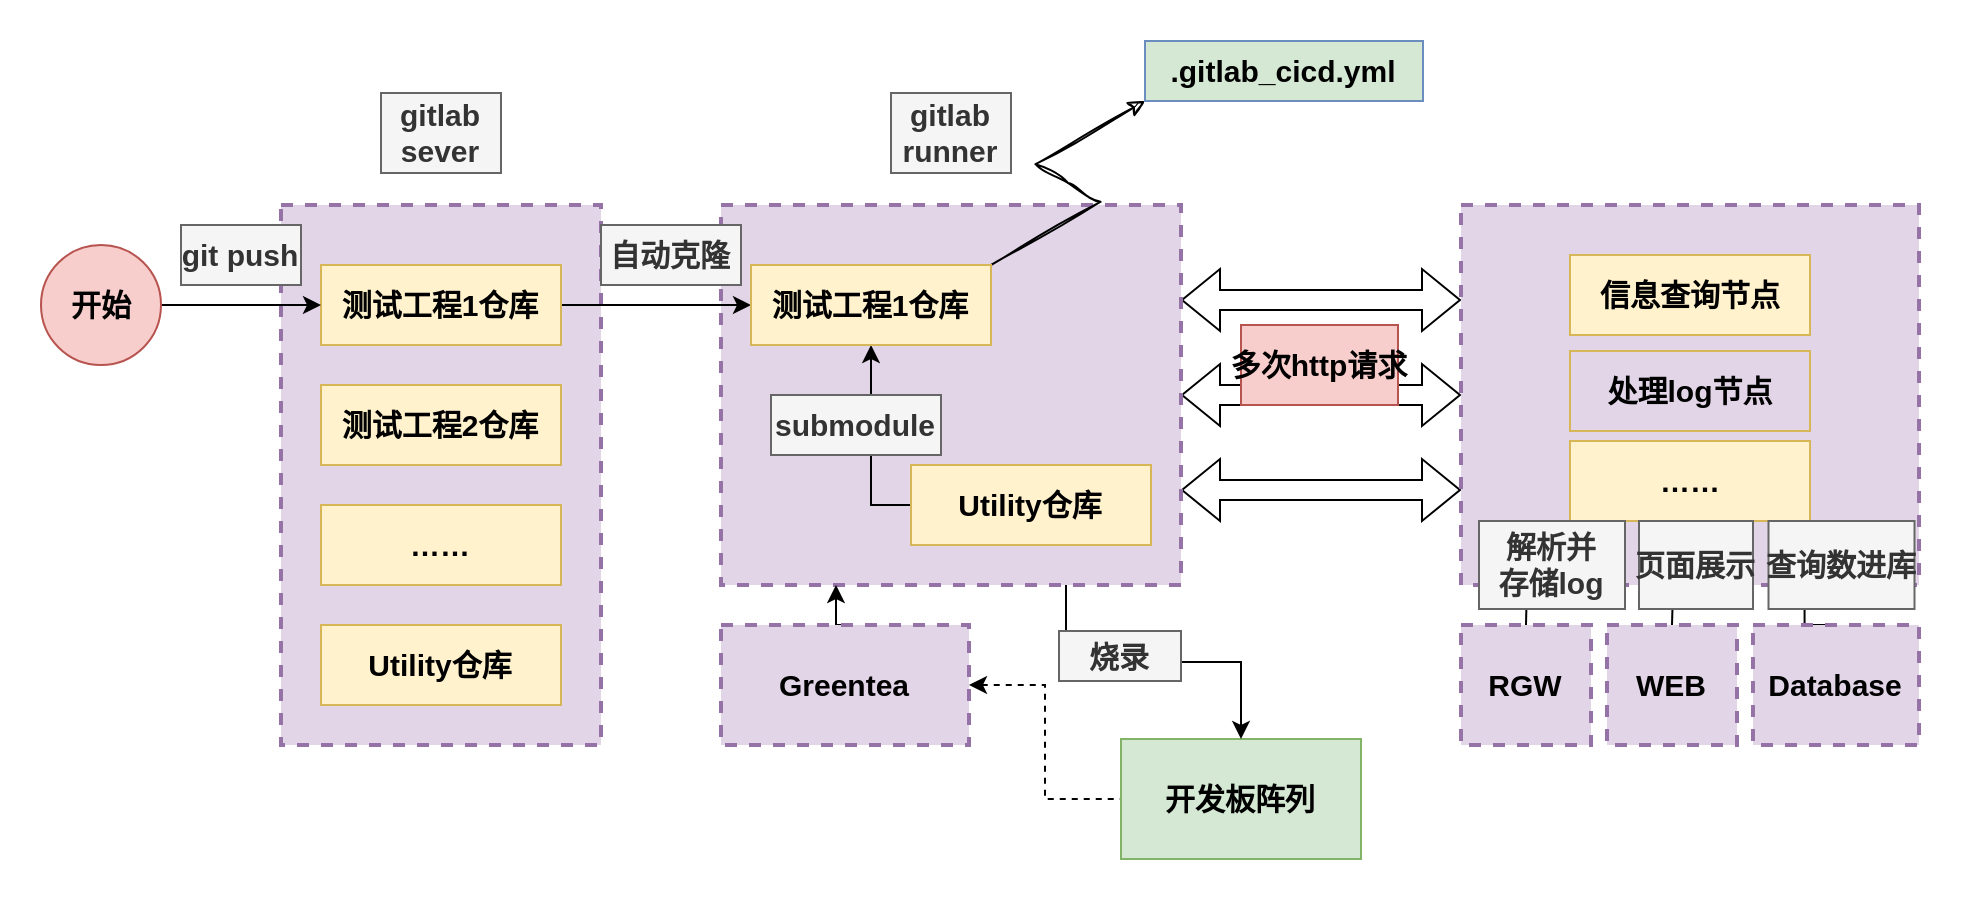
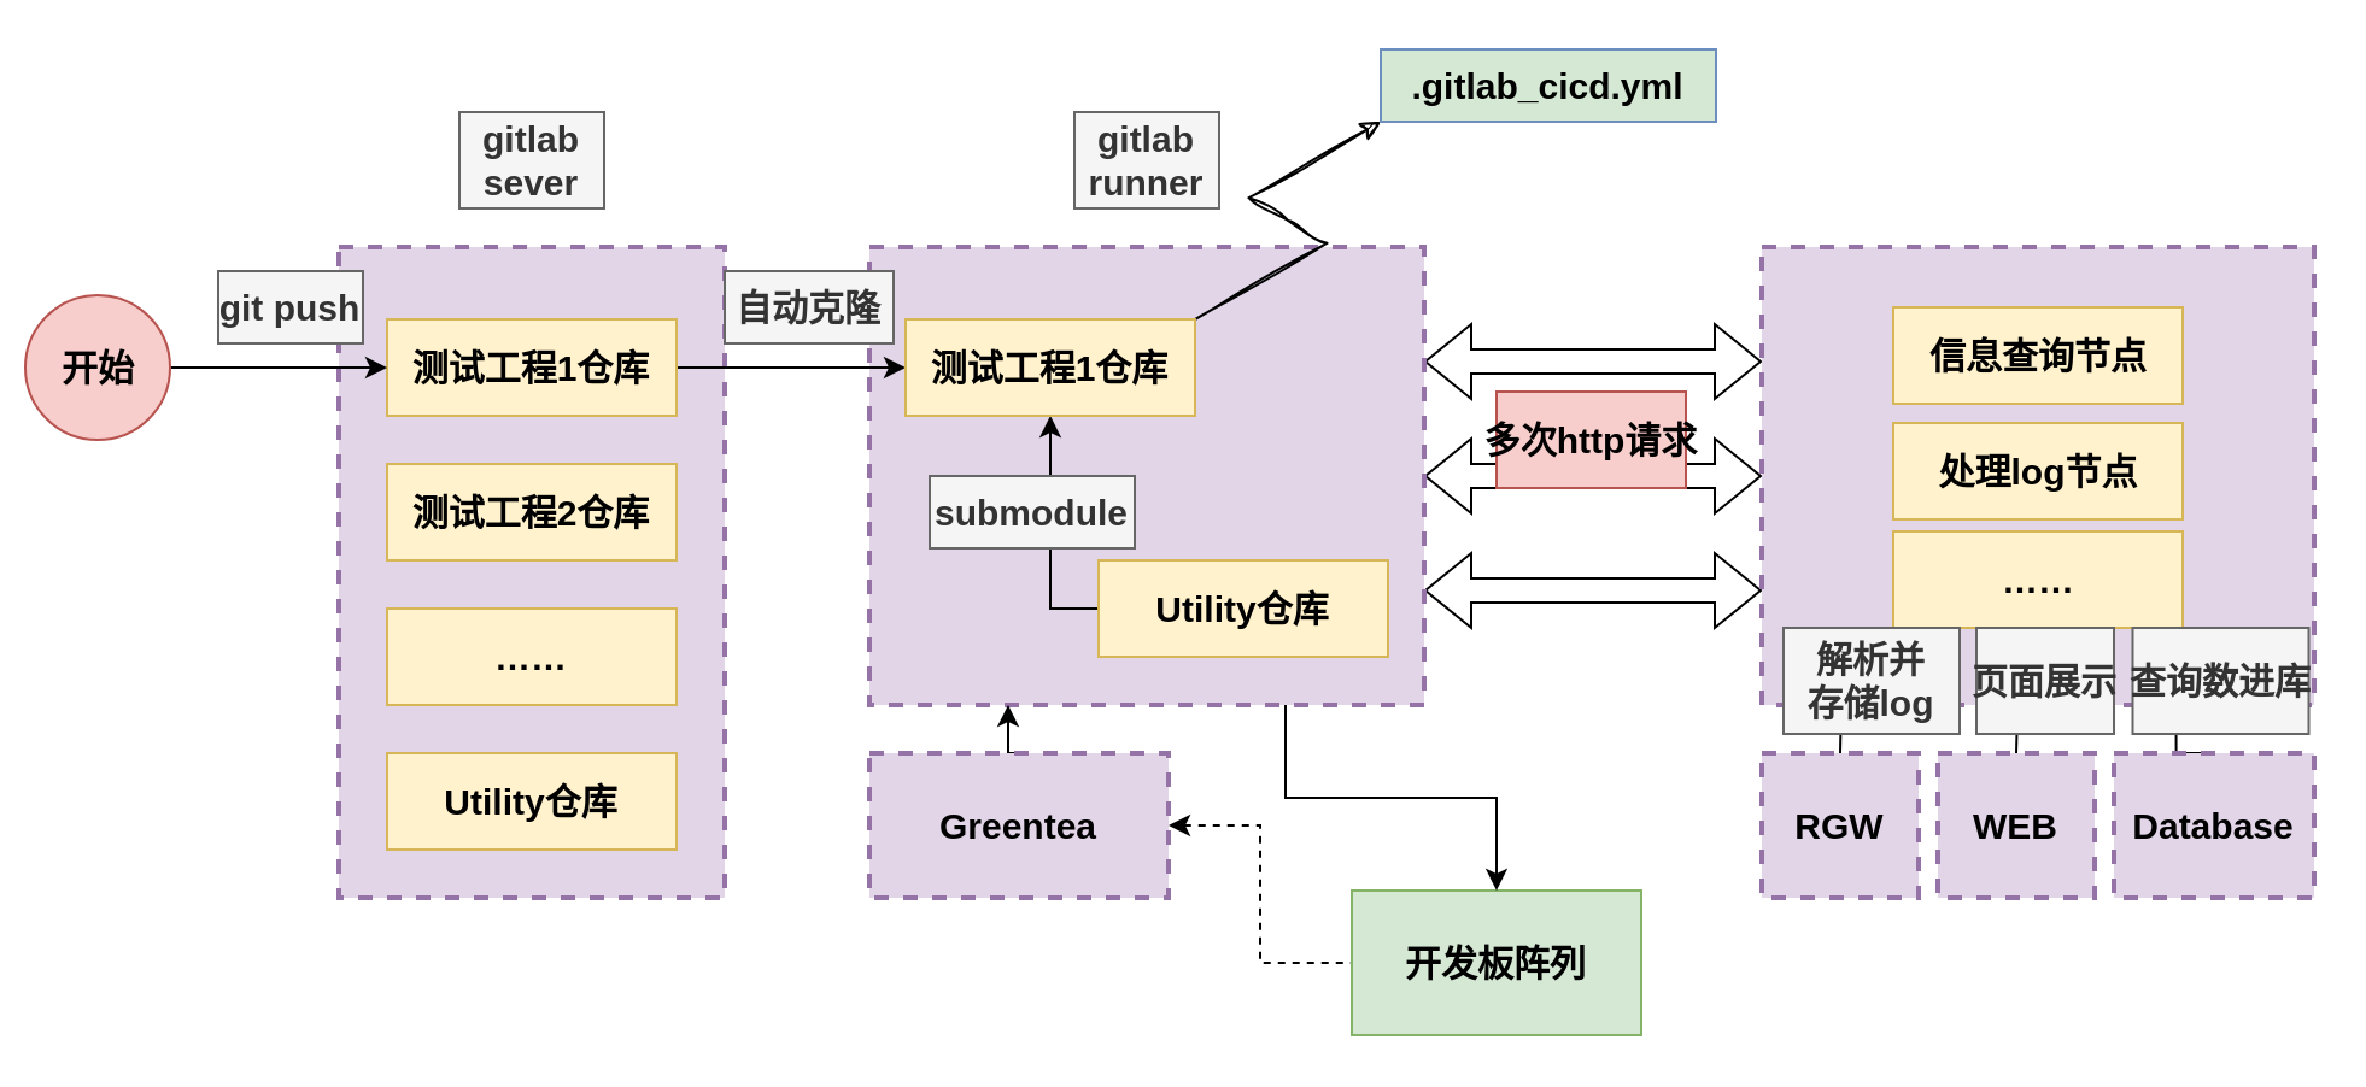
- <mxCell id="17" value="&lt;font style=&quot;font-size: 15px;&quot;&gt;开始&lt;/font&gt;" style="verticalLabelPosition=middle;verticalAlign=middle;html=1;shape=mxgraph.flowchart.on-page_reference;aspect=fixed;labelPosition=center;align=center;fillColor=#f8cecc;strokeColor=#b85450;fontStyle=1" parent="1" vertex="1"><mxGeometry x="20" y="122" width="60" height="60" as="geometry" /></mxCell>
+ <mxCell id="17" value="&lt;font style=&quot;font-size: 15px;&quot;&gt;开始&lt;/font&gt;" style="verticalLabelPosition=middle;verticalAlign=middle;html=1;shape=mxgraph.flowchart.on-page_reference;aspect=fixed;labelPosition=center;align=center;fillColor=#f8cecc;strokeColor=#b85450;fontStyle=1" parent="1" vertex="1"><mxGeometry x="10" y="122" width="60" height="60" as="geometry" /></mxCell>
- <mxCell id="36" value="处理log节点" style="rounded=0;whiteSpace=wrap;html=1;fillColor=#e1d5e7;strokeColor=#d6b656;fontSize=15;fontStyle=1;" vertex="1" parent="1"><mxGeometry x="784.5" y="175" width="120" height="40" as="geometry" /></mxCell>
+ <mxCell id="36" value="处理log节点" style="rounded=0;whiteSpace=wrap;html=1;fillColor=#fff2cc;strokeColor=#d6b656;fontSize=15;fontStyle=1" vertex="1" parent="1"><mxGeometry x="784.5" y="175" width="120" height="40" as="geometry" /></mxCell>
- <mxCell id="29" value="&lt;b style=&quot;font-size: 15px; text-wrap: nowrap;&quot;&gt;烧录&lt;/b&gt;" style="text;html=1;align=center;verticalAlign=middle;whiteSpace=wrap;rounded=0;fillColor=#f5f5f5;fontColor=#333333;strokeColor=#666666;" parent="1" vertex="1"><mxGeometry x="529" y="315" width="61" height="25" as="geometry" /></mxCell>
